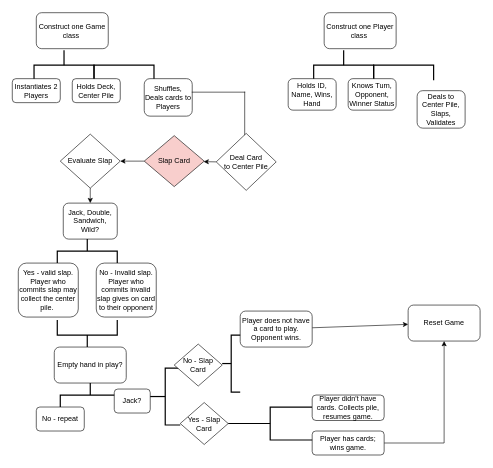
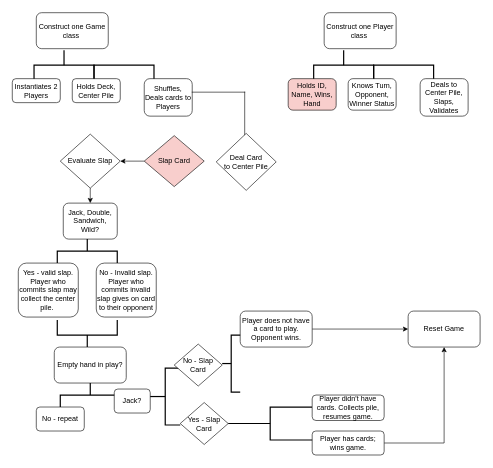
- <mxCell id="40" value="Holds ID, Name, Wins, Hand" style="rounded=1;whiteSpace=wrap;html=1;" vertex="1" parent="1"><mxGeometry x="480" y="130.5" width="80" height="52.5" as="geometry" /></mxCell>
+ <mxCell id="40" value="Holds ID, Name, Wins, Hand" style="rounded=1;whiteSpace=wrap;html=1;fillColor=#f8cecc;" vertex="1" parent="1"><mxGeometry x="480" y="130.5" width="80" height="52.5" as="geometry" /></mxCell>
- <mxCell id="42" value="Deals to Center Pile, Slaps, Validates" style="rounded=1;whiteSpace=wrap;html=1;" vertex="1" parent="1"><mxGeometry x="695" y="150.5" width="80" height="62.5" as="geometry" /></mxCell>
+ <mxCell id="42" value="Deals to Center Pile, Slaps, Validates" style="rounded=1;whiteSpace=wrap;html=1;" vertex="1" parent="1"><mxGeometry x="700" y="130.5" width="80" height="62.5" as="geometry" /></mxCell>
- <mxCell id="38" style="edgeStyle=none;rounded=0;orthogonalLoop=1;jettySize=auto;html=1;exitX=0;exitY=0.5;exitDx=0;exitDy=0;" edge="1" parent="1" source="39" target="36"><mxGeometry relative="1" as="geometry" /></mxCell>
- <mxCell id="43" value="Reset Game" style="whiteSpace=wrap;html=1;rounded=1;" vertex="1" parent="1"><mxGeometry x="680" y="508" width="120" height="60" as="geometry" /></mxCell>
+ <mxCell id="43" value="Reset Game" style="whiteSpace=wrap;html=1;rounded=1;" vertex="1" parent="1"><mxGeometry x="680" y="518" width="120" height="60" as="geometry" /></mxCell>
